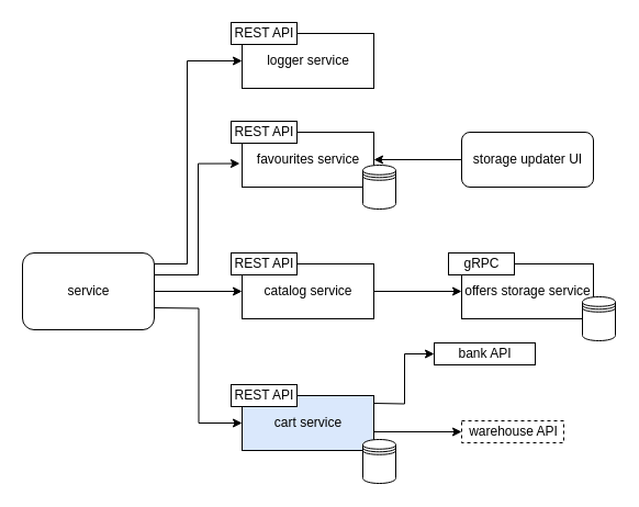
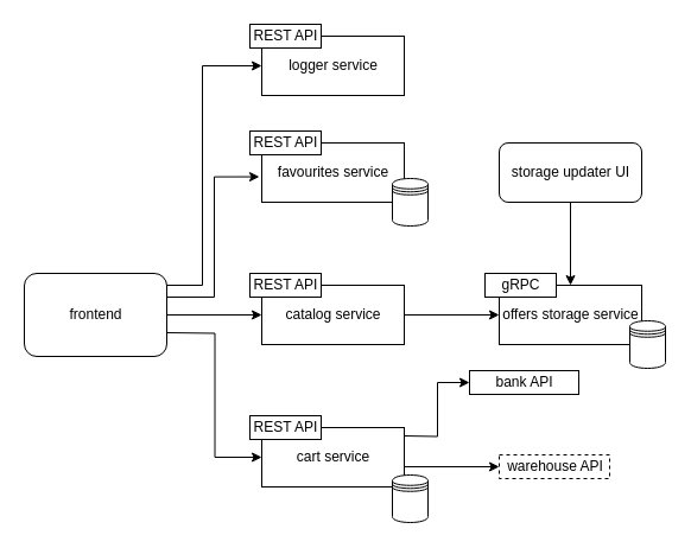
- <mxCell id="12" style="endArrow=classic;html=1;rounded=0;edgeStyle=orthogonalEdgeStyle;" edge="1" parent="1" source="13" target="6"><mxGeometry relative="1" as="geometry" /></mxCell>
+ <mxCell id="12" style="endArrow=classic;html=1;rounded=0;edgeStyle=orthogonalEdgeStyle;" edge="1" parent="1" source="13" target="11"><mxGeometry relative="1" as="geometry" /></mxCell>
- <mxCell id="21" value="service" style="html=1;rounded=1;" vertex="1" parent="1"><mxGeometry x="20" y="230" width="120" height="70" as="geometry" /></mxCell>
+ <mxCell id="21" value="frontend" style="html=1;rounded=1;" vertex="1" parent="1"><mxGeometry x="20" y="230" width="120" height="70" as="geometry" /></mxCell>
- <mxCell id="5" value="cart&amp;nbsp;service" style="html=1;fillColor=#dae8fc;" vertex="1" parent="1"><mxGeometry x="220" y="360" width="120" height="50" as="geometry" /></mxCell>
+ <mxCell id="5" value="cart&amp;nbsp;service" style="html=1;" vertex="1" parent="1"><mxGeometry x="220" y="360" width="120" height="50" as="geometry" /></mxCell>
